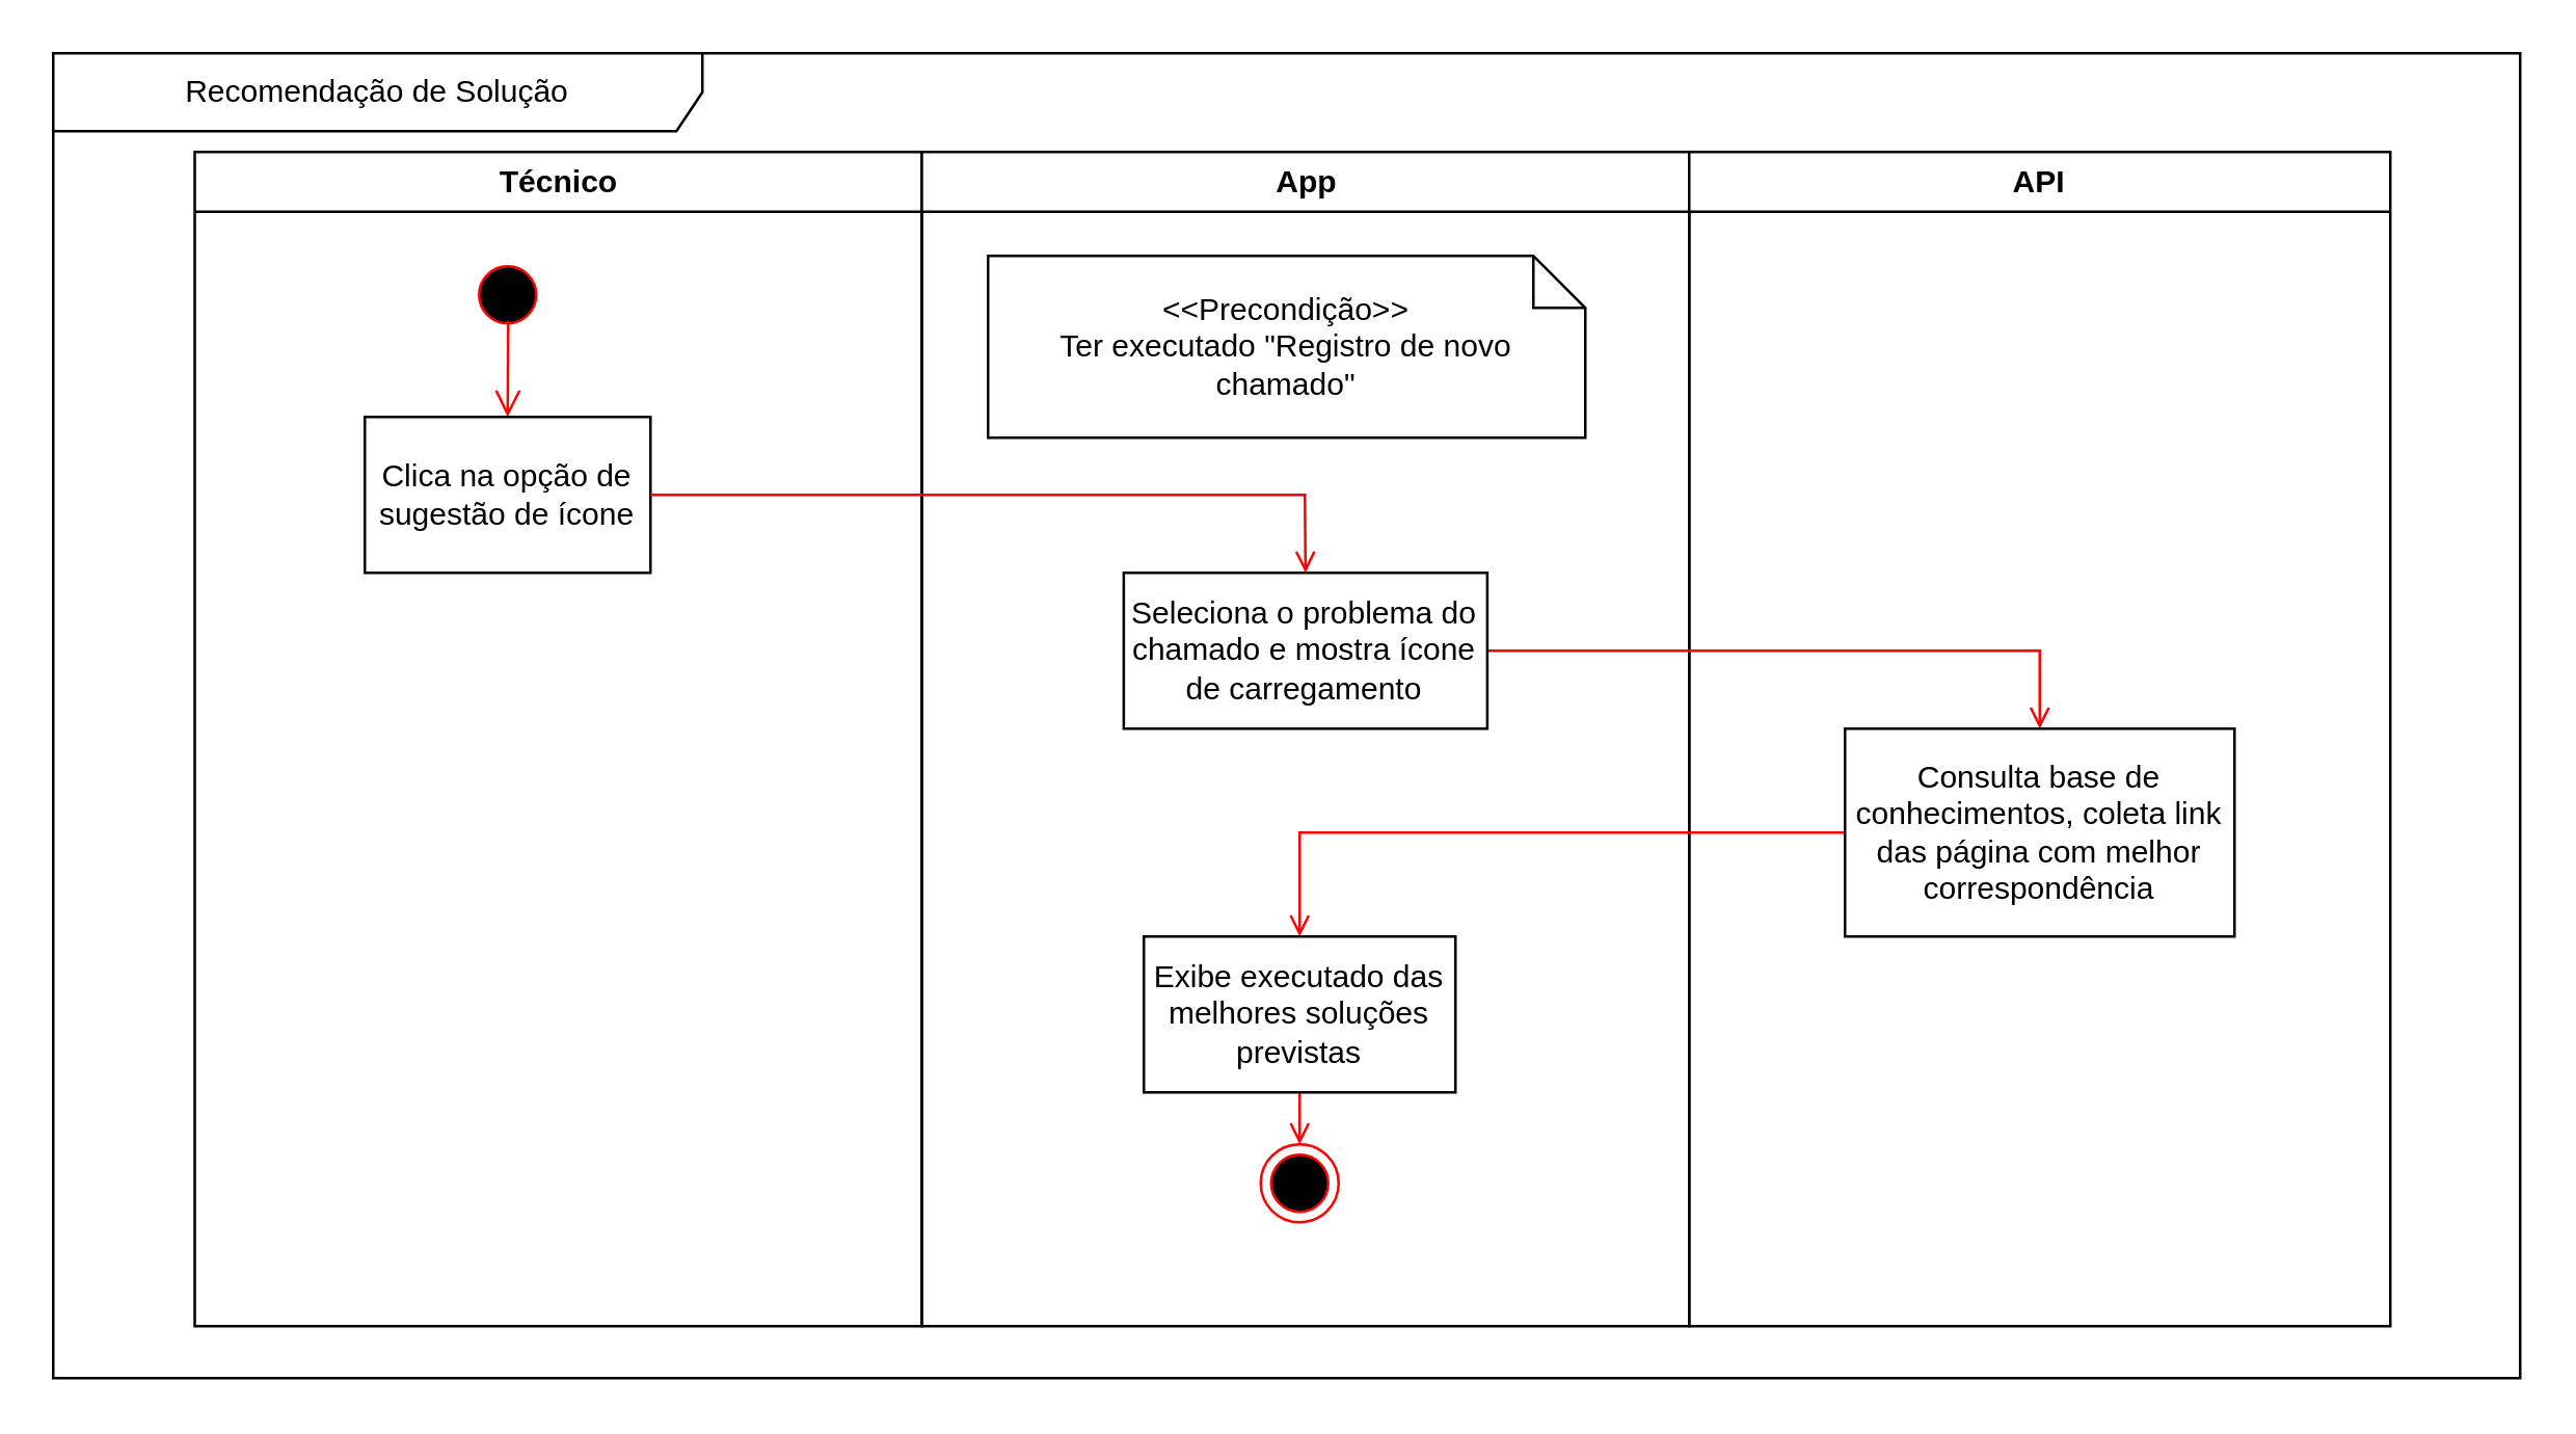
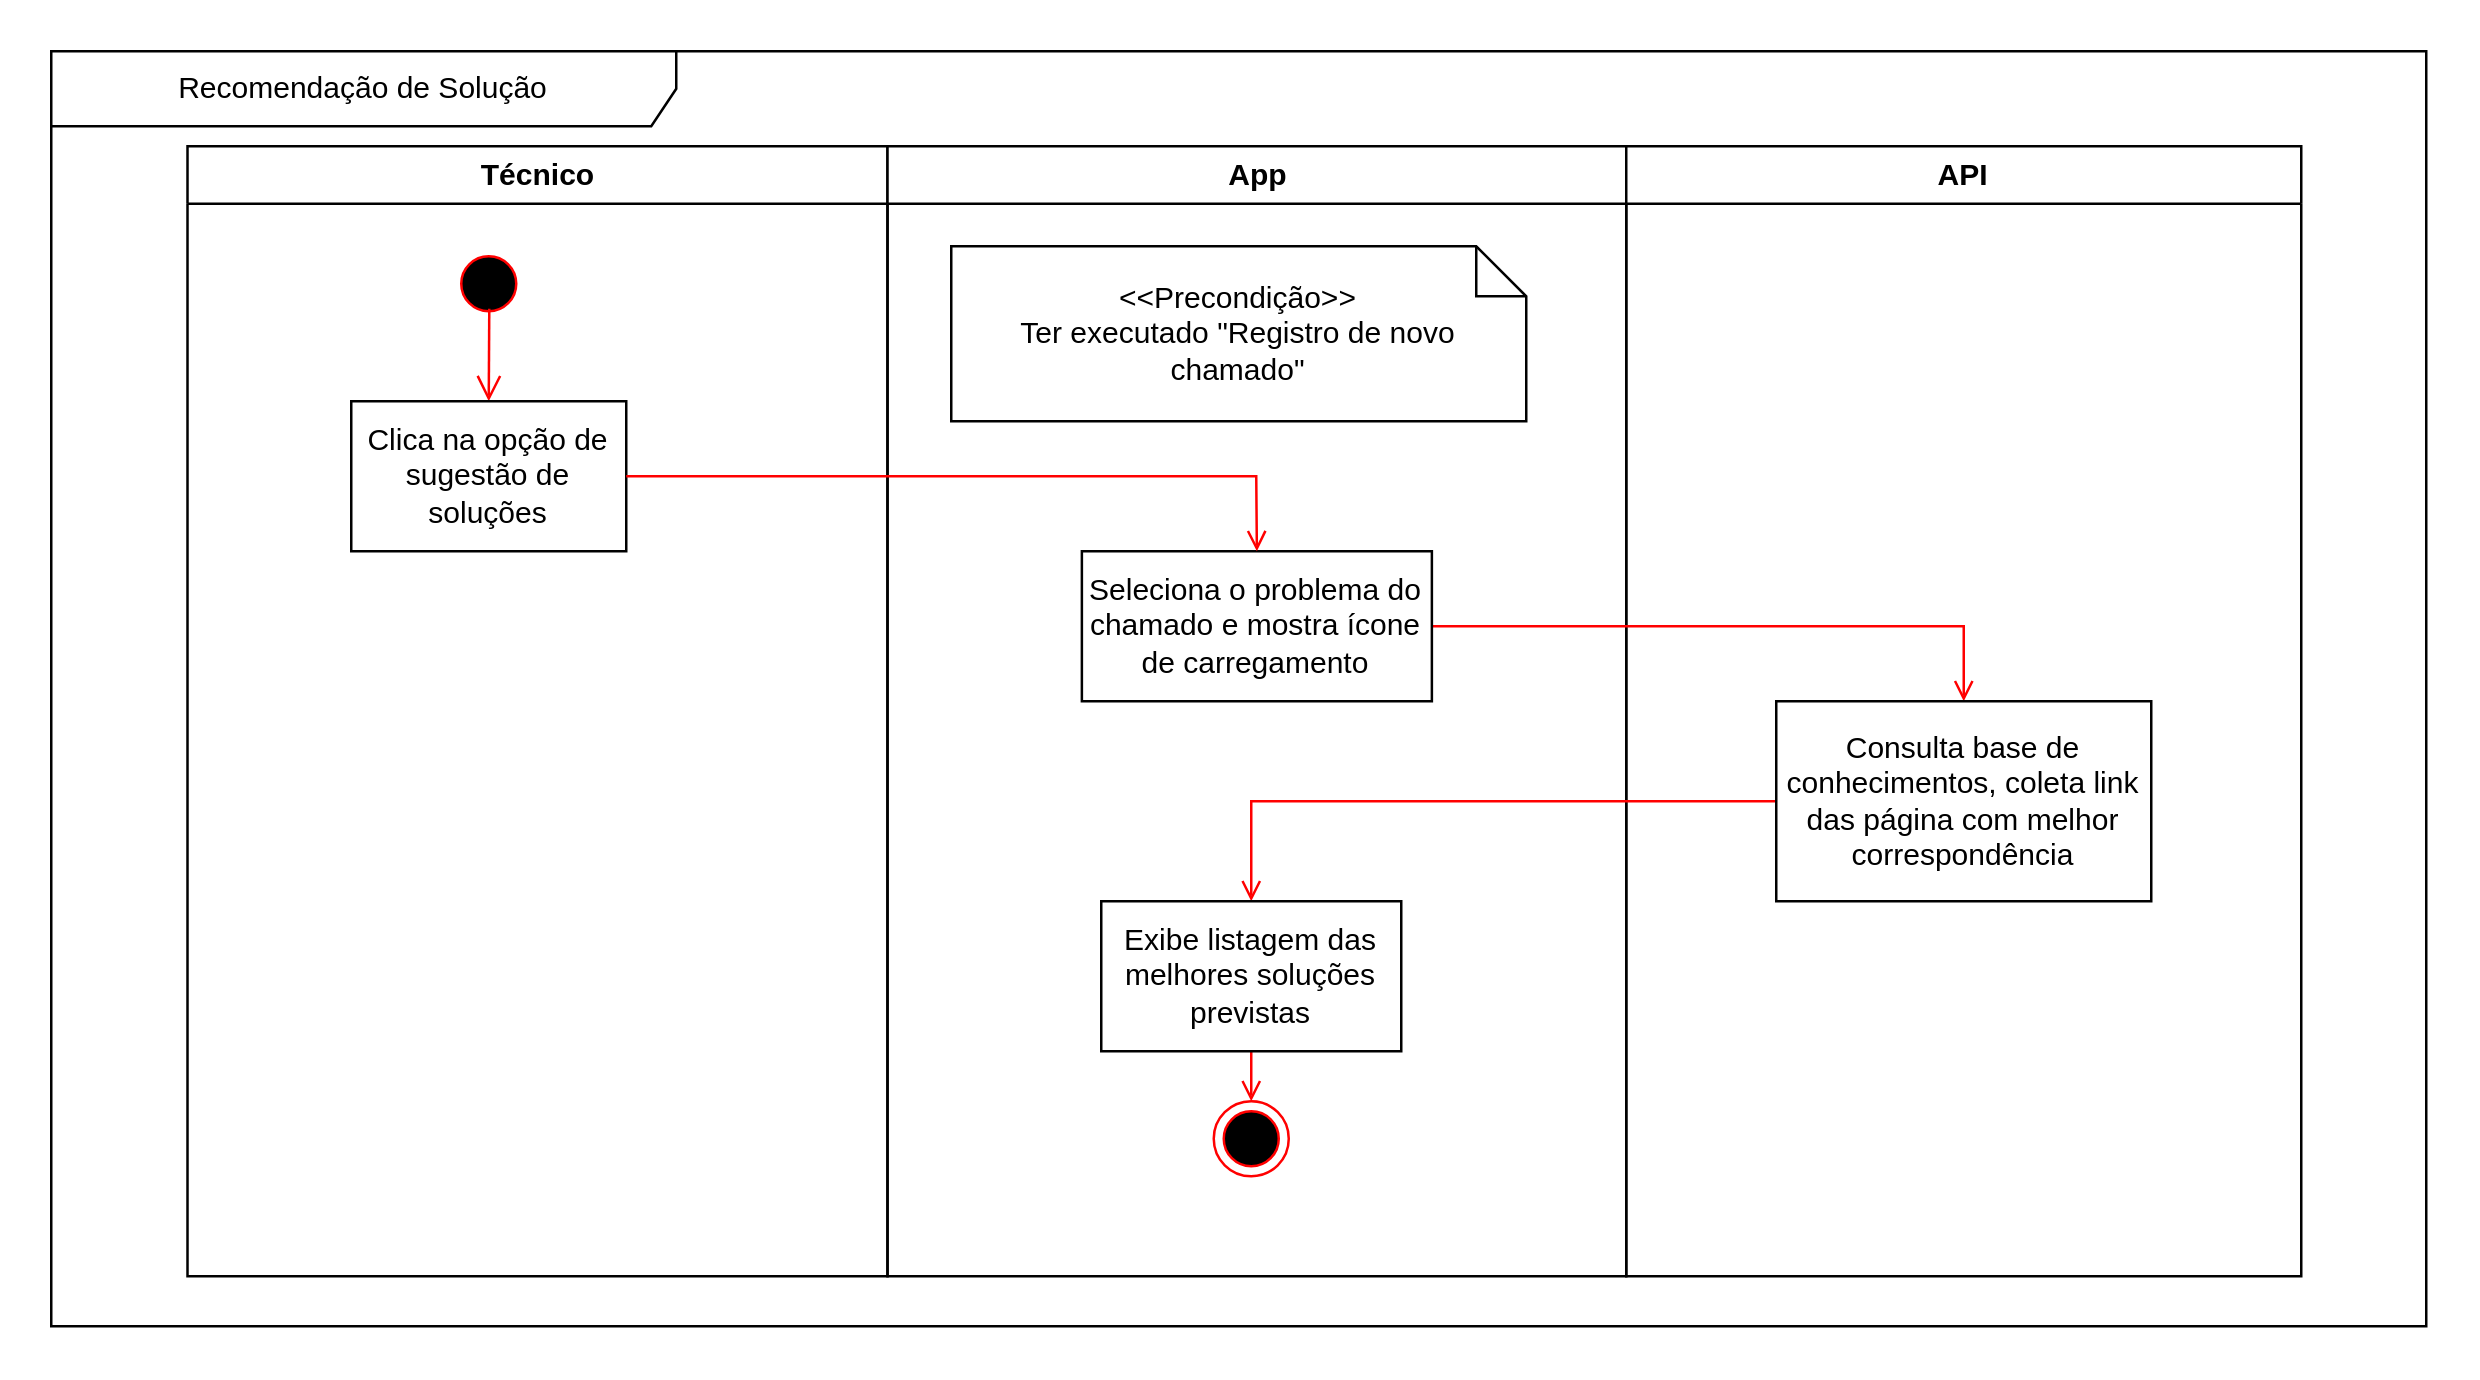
- <mxCell id="10" value="Clica na opção de sugestão de ícone" style="whiteSpace=wrap;" vertex="1" parent="1"><mxGeometry x="140" y="160" width="110" height="60" as="geometry" /></mxCell>
+ <mxCell id="10" value="Clica na opção de sugestão de soluções" style="whiteSpace=wrap;" vertex="1" parent="1"><mxGeometry x="140" y="160" width="110" height="60" as="geometry" /></mxCell>
- <mxCell id="17" value="Exibe executado das melhores soluções previstas" style="whiteSpace=wrap;" vertex="1" parent="1"><mxGeometry x="440" y="360" width="120" height="60" as="geometry" /></mxCell>
+ <mxCell id="17" value="Exibe listagem das melhores soluções previstas" style="whiteSpace=wrap;" vertex="1" parent="1"><mxGeometry x="440" y="360" width="120" height="60" as="geometry" /></mxCell>
